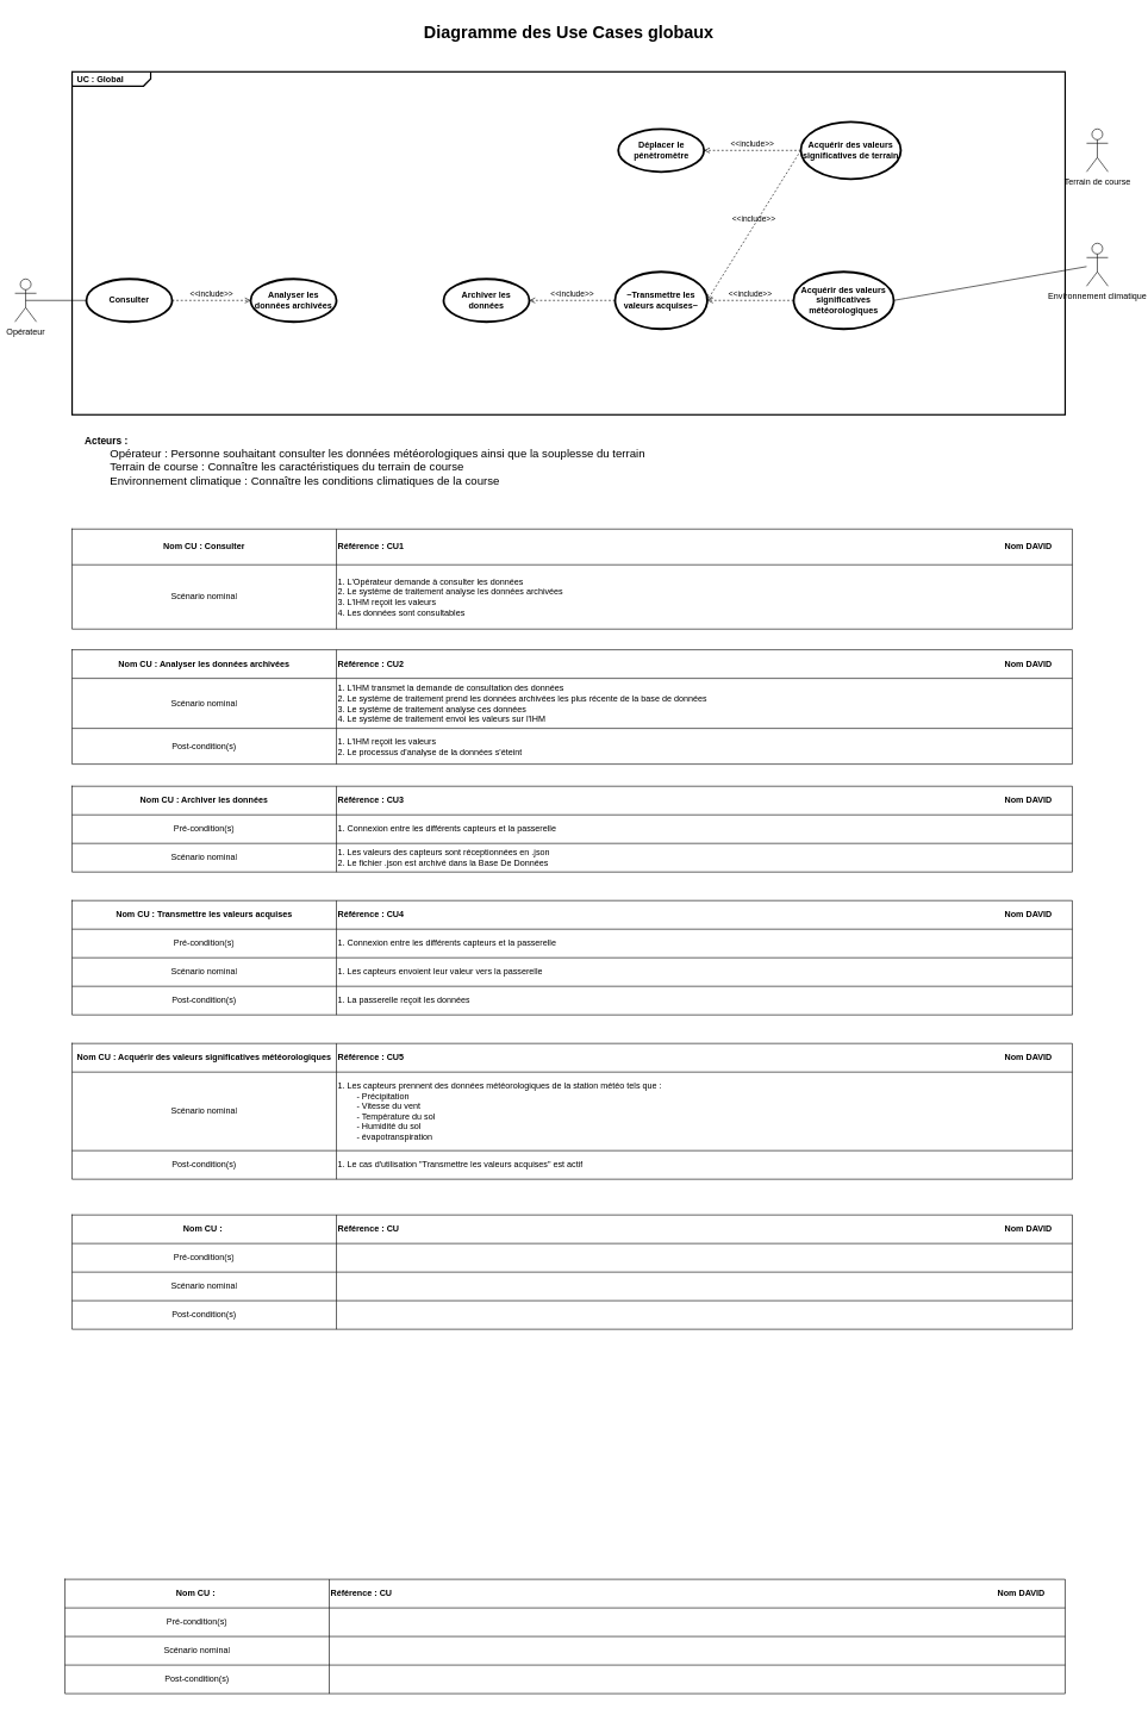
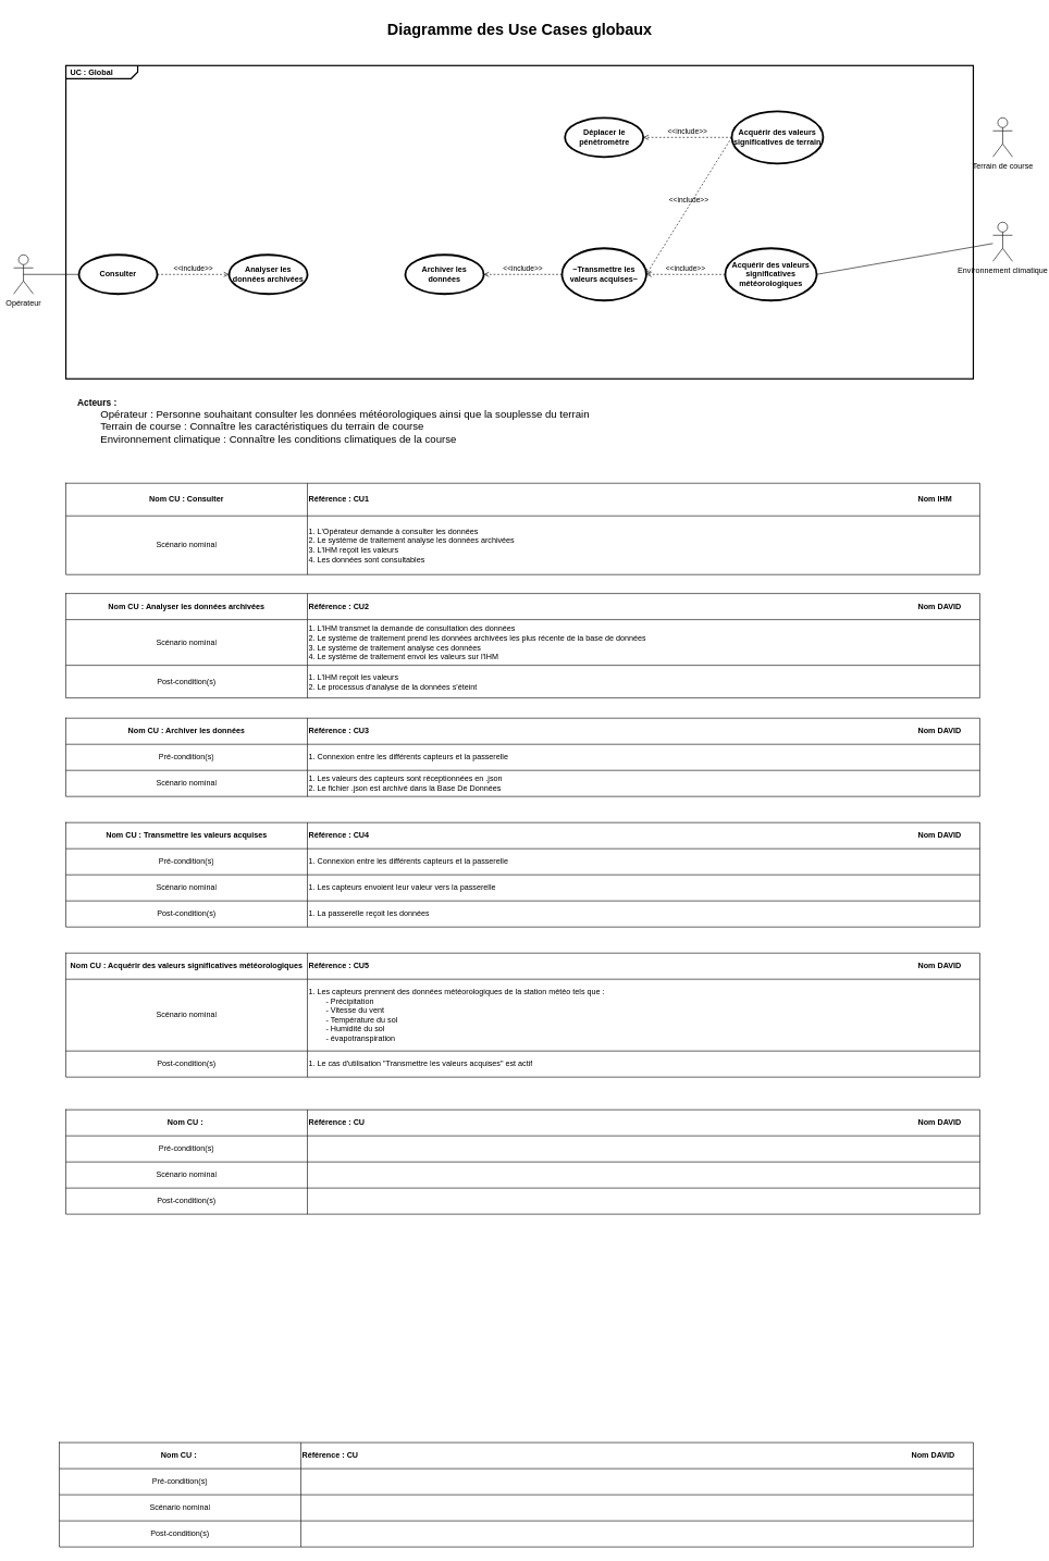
- <mxCell id="25" value="&lt;b&gt;Référence : CU1&lt;span style=&quot;white-space: pre;&quot;&gt;&#09;&lt;/span&gt;&lt;span style=&quot;white-space: pre;&quot;&gt;&#09;&lt;/span&gt;&lt;span style=&quot;white-space: pre;&quot;&gt;&#09;&lt;/span&gt;&lt;span style=&quot;white-space: pre;&quot;&gt;&#09;&lt;/span&gt;&lt;span style=&quot;white-space: pre;&quot;&gt;&#09;&lt;/span&gt;&lt;span style=&quot;white-space: pre;&quot;&gt;&#09;&lt;/span&gt;&lt;span style=&quot;white-space: pre;&quot;&gt;&#09;&lt;/span&gt;&lt;span style=&quot;white-space: pre;&quot;&gt;&#09;&lt;/span&gt;&lt;span style=&quot;white-space: pre;&quot;&gt;&#09;&lt;/span&gt;&lt;span style=&quot;white-space: pre;&quot;&gt;&#09;&lt;/span&gt;&lt;span style=&quot;white-space: pre;&quot;&gt;&#09;&lt;/span&gt;&lt;span style=&quot;white-space: pre;&quot;&gt;&#09;&lt;/span&gt;&lt;span style=&quot;white-space: pre;&quot;&gt;&#09;&lt;/span&gt;&lt;span style=&quot;white-space: pre;&quot;&gt;&#09;&lt;/span&gt;&lt;span style=&quot;white-space: pre;&quot;&gt;&#09;&lt;/span&gt;&lt;span style=&quot;white-space: pre;&quot;&gt;&#09;&lt;/span&gt;&lt;span style=&quot;white-space: pre;&quot;&gt;&#09;&lt;/span&gt;&lt;span style=&quot;white-space: pre;&quot;&gt;&#09;&lt;/span&gt;&lt;span style=&quot;white-space: pre;&quot;&gt;&#09;&lt;/span&gt;&lt;span style=&quot;white-space: pre;&quot;&gt;&#09;&lt;/span&gt;&lt;span style=&quot;white-space: pre;&quot;&gt;&#09;&lt;/span&gt;&lt;span style=&quot;white-space: pre;&quot;&gt;&#09;&lt;/span&gt;&lt;span style=&quot;white-space: pre;&quot;&gt;&#09;&lt;/span&gt;&lt;span style=&quot;white-space: pre;&quot;&gt;&#09;&lt;/span&gt;&lt;span style=&quot;white-space: pre;&quot;&gt;&#09;&lt;/span&gt;&lt;span style=&quot;white-space: pre;&quot;&gt;&#09;&lt;/span&gt;&lt;span style=&quot;white-space: pre;&quot;&gt;&#09;&lt;/span&gt;&lt;span style=&quot;white-space: pre;&quot;&gt;&#09;&lt;/span&gt;&lt;span style=&quot;white-space: pre;&quot;&gt;&#09;&lt;/span&gt;&lt;span style=&quot;white-space: pre;&quot;&gt;&#09;&lt;/span&gt;&lt;span style=&quot;white-space: pre;&quot;&gt;&#09;&lt;/span&gt;&lt;span style=&quot;white-space: pre;&quot;&gt;&#09;&lt;/span&gt;Nom DAVID&lt;/b&gt;" style="shape=partialRectangle;html=1;whiteSpace=wrap;connectable=0;strokeColor=inherit;overflow=hidden;fillColor=none;top=0;left=0;bottom=0;right=0;pointerEvents=1;align=left;" parent="23" vertex="1"><mxGeometry x="370" width="1030" height="50" as="geometry"><mxRectangle width="1030" height="50" as="alternateBounds" /></mxGeometry></mxCell>
+ <mxCell id="25" value="&lt;b&gt;Référence : CU1&lt;span style=&quot;white-space: pre;&quot;&gt;&#09;&lt;/span&gt;&lt;span style=&quot;white-space: pre;&quot;&gt;&#09;&lt;/span&gt;&lt;span style=&quot;white-space: pre;&quot;&gt;&#09;&lt;/span&gt;&lt;span style=&quot;white-space: pre;&quot;&gt;&#09;&lt;/span&gt;&lt;span style=&quot;white-space: pre;&quot;&gt;&#09;&lt;/span&gt;&lt;span style=&quot;white-space: pre;&quot;&gt;&#09;&lt;/span&gt;&lt;span style=&quot;white-space: pre;&quot;&gt;&#09;&lt;/span&gt;&lt;span style=&quot;white-space: pre;&quot;&gt;&#09;&lt;/span&gt;&lt;span style=&quot;white-space: pre;&quot;&gt;&#09;&lt;/span&gt;&lt;span style=&quot;white-space: pre;&quot;&gt;&#09;&lt;/span&gt;&lt;span style=&quot;white-space: pre;&quot;&gt;&#09;&lt;/span&gt;&lt;span style=&quot;white-space: pre;&quot;&gt;&#09;&lt;/span&gt;&lt;span style=&quot;white-space: pre;&quot;&gt;&#09;&lt;/span&gt;&lt;span style=&quot;white-space: pre;&quot;&gt;&#09;&lt;/span&gt;&lt;span style=&quot;white-space: pre;&quot;&gt;&#09;&lt;/span&gt;&lt;span style=&quot;white-space: pre;&quot;&gt;&#09;&lt;/span&gt;&lt;span style=&quot;white-space: pre;&quot;&gt;&#09;&lt;/span&gt;&lt;span style=&quot;white-space: pre;&quot;&gt;&#09;&lt;/span&gt;&lt;span style=&quot;white-space: pre;&quot;&gt;&#09;&lt;/span&gt;&lt;span style=&quot;white-space: pre;&quot;&gt;&#09;&lt;/span&gt;&lt;span style=&quot;white-space: pre;&quot;&gt;&#09;&lt;/span&gt;&lt;span style=&quot;white-space: pre;&quot;&gt;&#09;&lt;/span&gt;&lt;span style=&quot;white-space: pre;&quot;&gt;&#09;&lt;/span&gt;&lt;span style=&quot;white-space: pre;&quot;&gt;&#09;&lt;/span&gt;&lt;span style=&quot;white-space: pre;&quot;&gt;&#09;&lt;/span&gt;&lt;span style=&quot;white-space: pre;&quot;&gt;&#09;&lt;/span&gt;&lt;span style=&quot;white-space: pre;&quot;&gt;&#09;&lt;/span&gt;&lt;span style=&quot;white-space: pre;&quot;&gt;&#09;&lt;/span&gt;&lt;span style=&quot;white-space: pre;&quot;&gt;&#09;&lt;/span&gt;&lt;span style=&quot;white-space: pre;&quot;&gt;&#09;&lt;/span&gt;&lt;span style=&quot;white-space: pre;&quot;&gt;&#09;&lt;/span&gt;&lt;span style=&quot;white-space: pre;&quot;&gt;&#09;&lt;/span&gt;Nom IHM&lt;/b&gt;" style="shape=partialRectangle;html=1;whiteSpace=wrap;connectable=0;strokeColor=inherit;overflow=hidden;fillColor=none;top=0;left=0;bottom=0;right=0;pointerEvents=1;align=left;" parent="23" vertex="1"><mxGeometry x="370" width="1030" height="50" as="geometry"><mxRectangle width="1030" height="50" as="alternateBounds" /></mxGeometry></mxCell>
